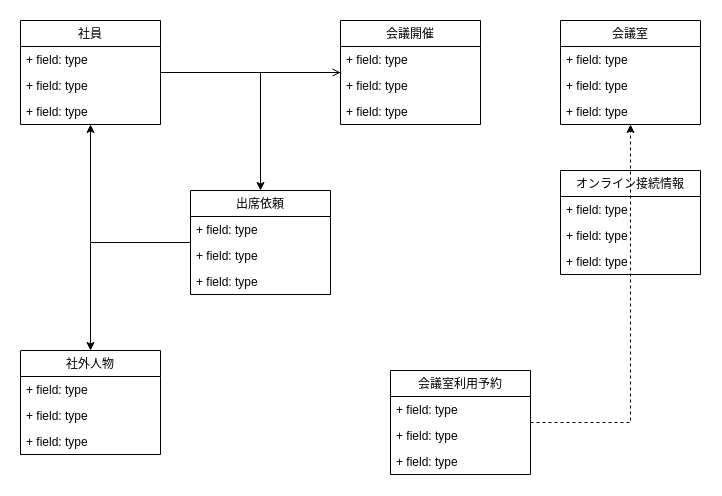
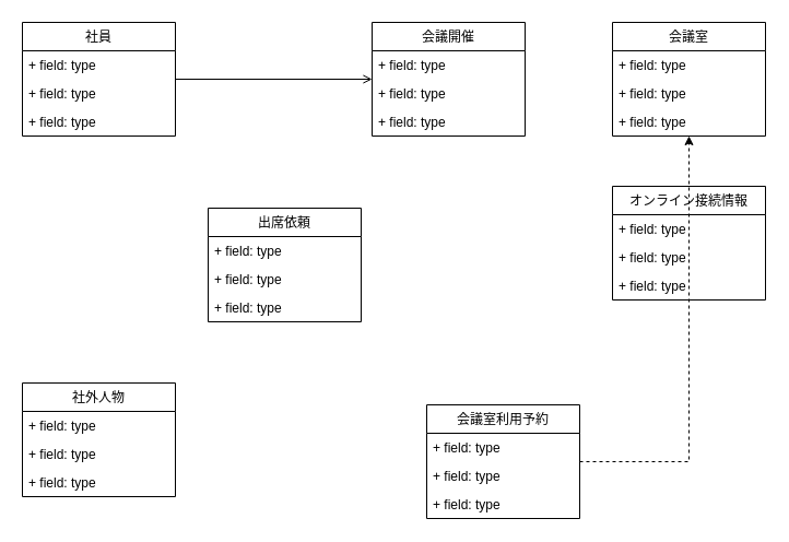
- <mxCell id="15" style="edgeStyle=orthogonalEdgeStyle;rounded=0;orthogonalLoop=1;jettySize=auto;html=1;" parent="1" source="16" target="22" edge="1"><mxGeometry relative="1" as="geometry" /></mxCell>
- <mxCell id="20" style="edgeStyle=orthogonalEdgeStyle;rounded=0;orthogonalLoop=1;jettySize=auto;html=1;" parent="1" source="22" target="7" edge="1"><mxGeometry relative="1" as="geometry" /></mxCell>
- <mxCell id="21" style="edgeStyle=orthogonalEdgeStyle;rounded=0;orthogonalLoop=1;jettySize=auto;html=1;" parent="1" source="22" target="11" edge="1"><mxGeometry relative="1" as="geometry" /></mxCell>
